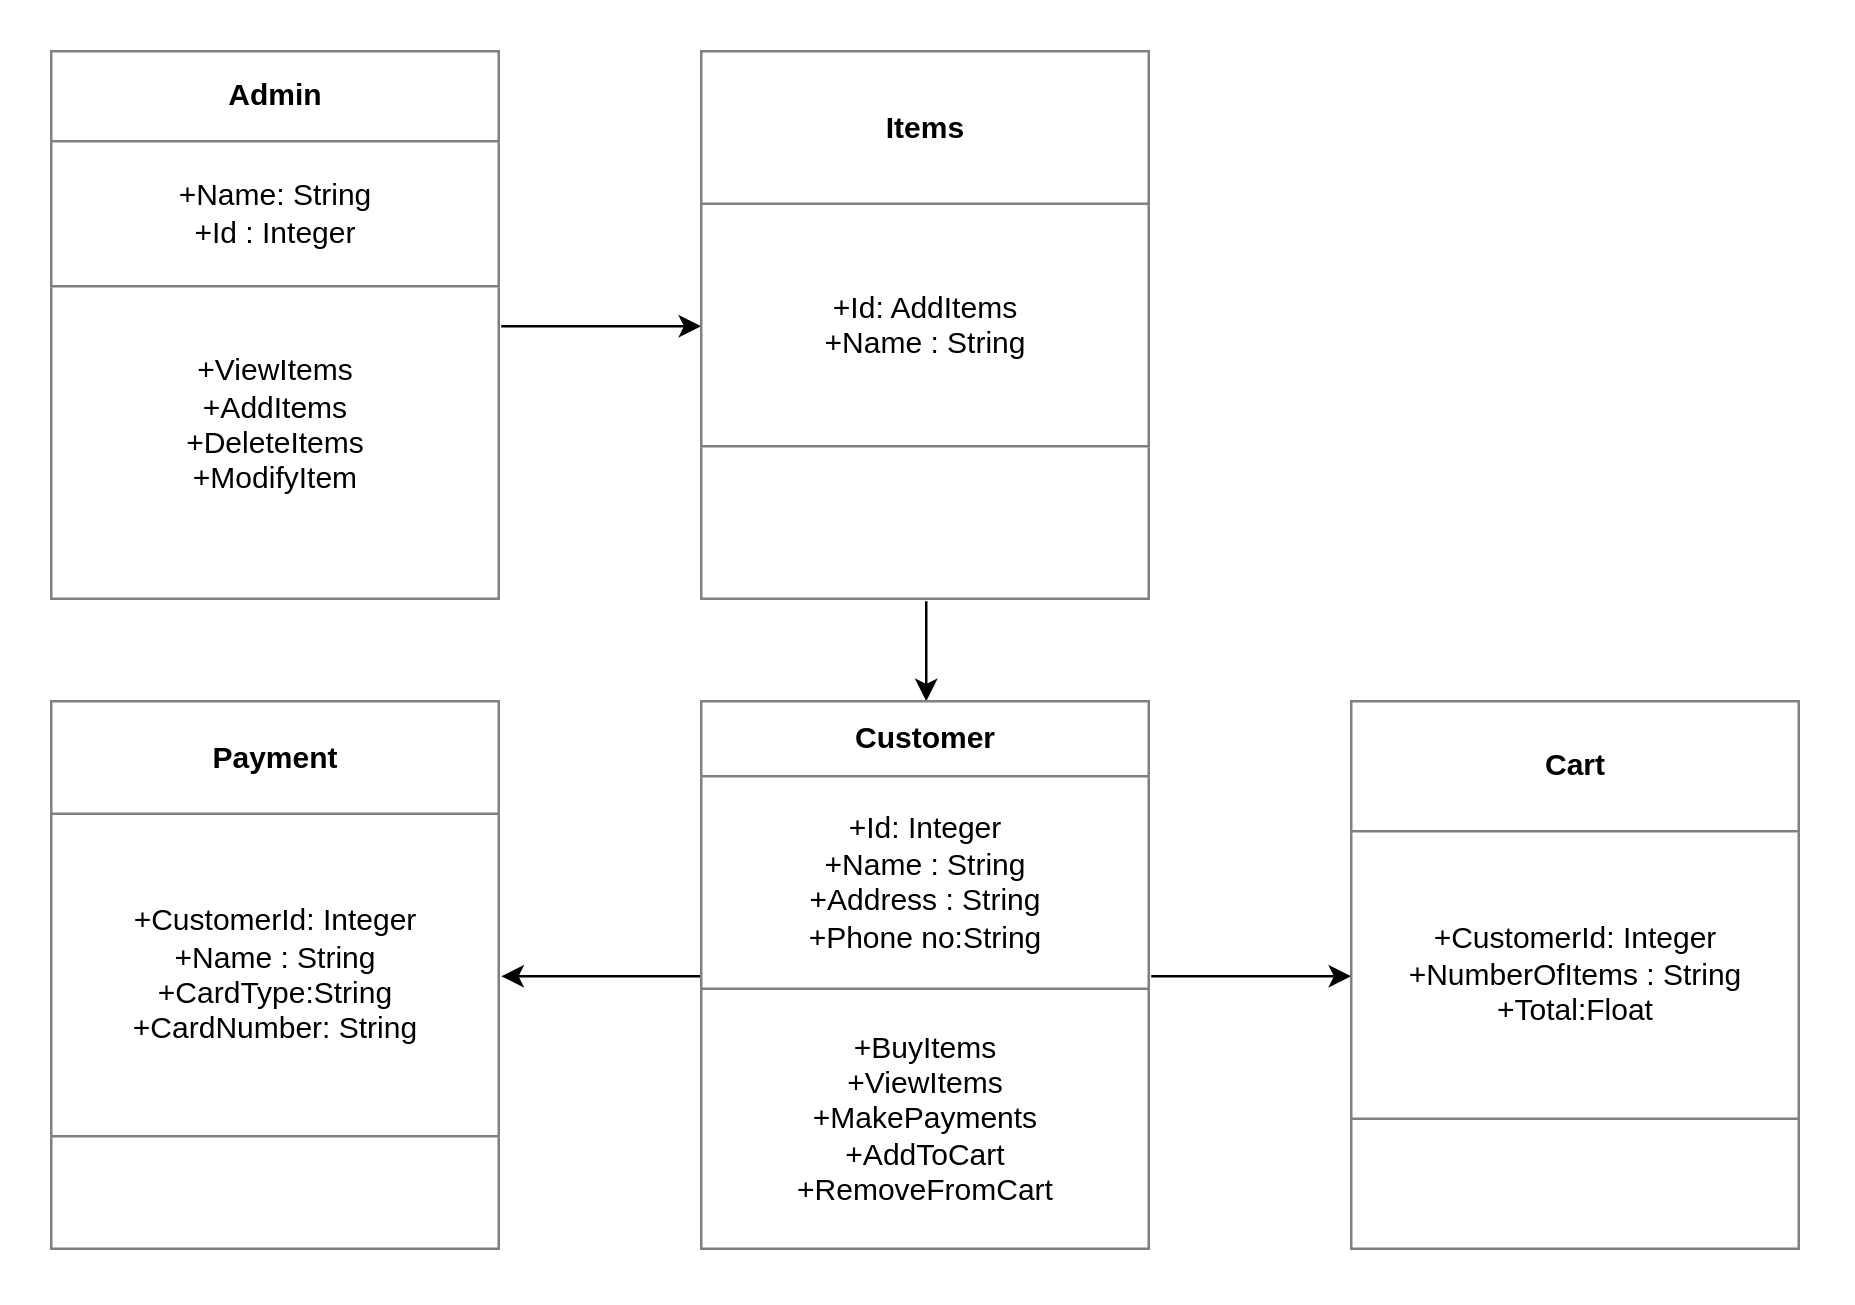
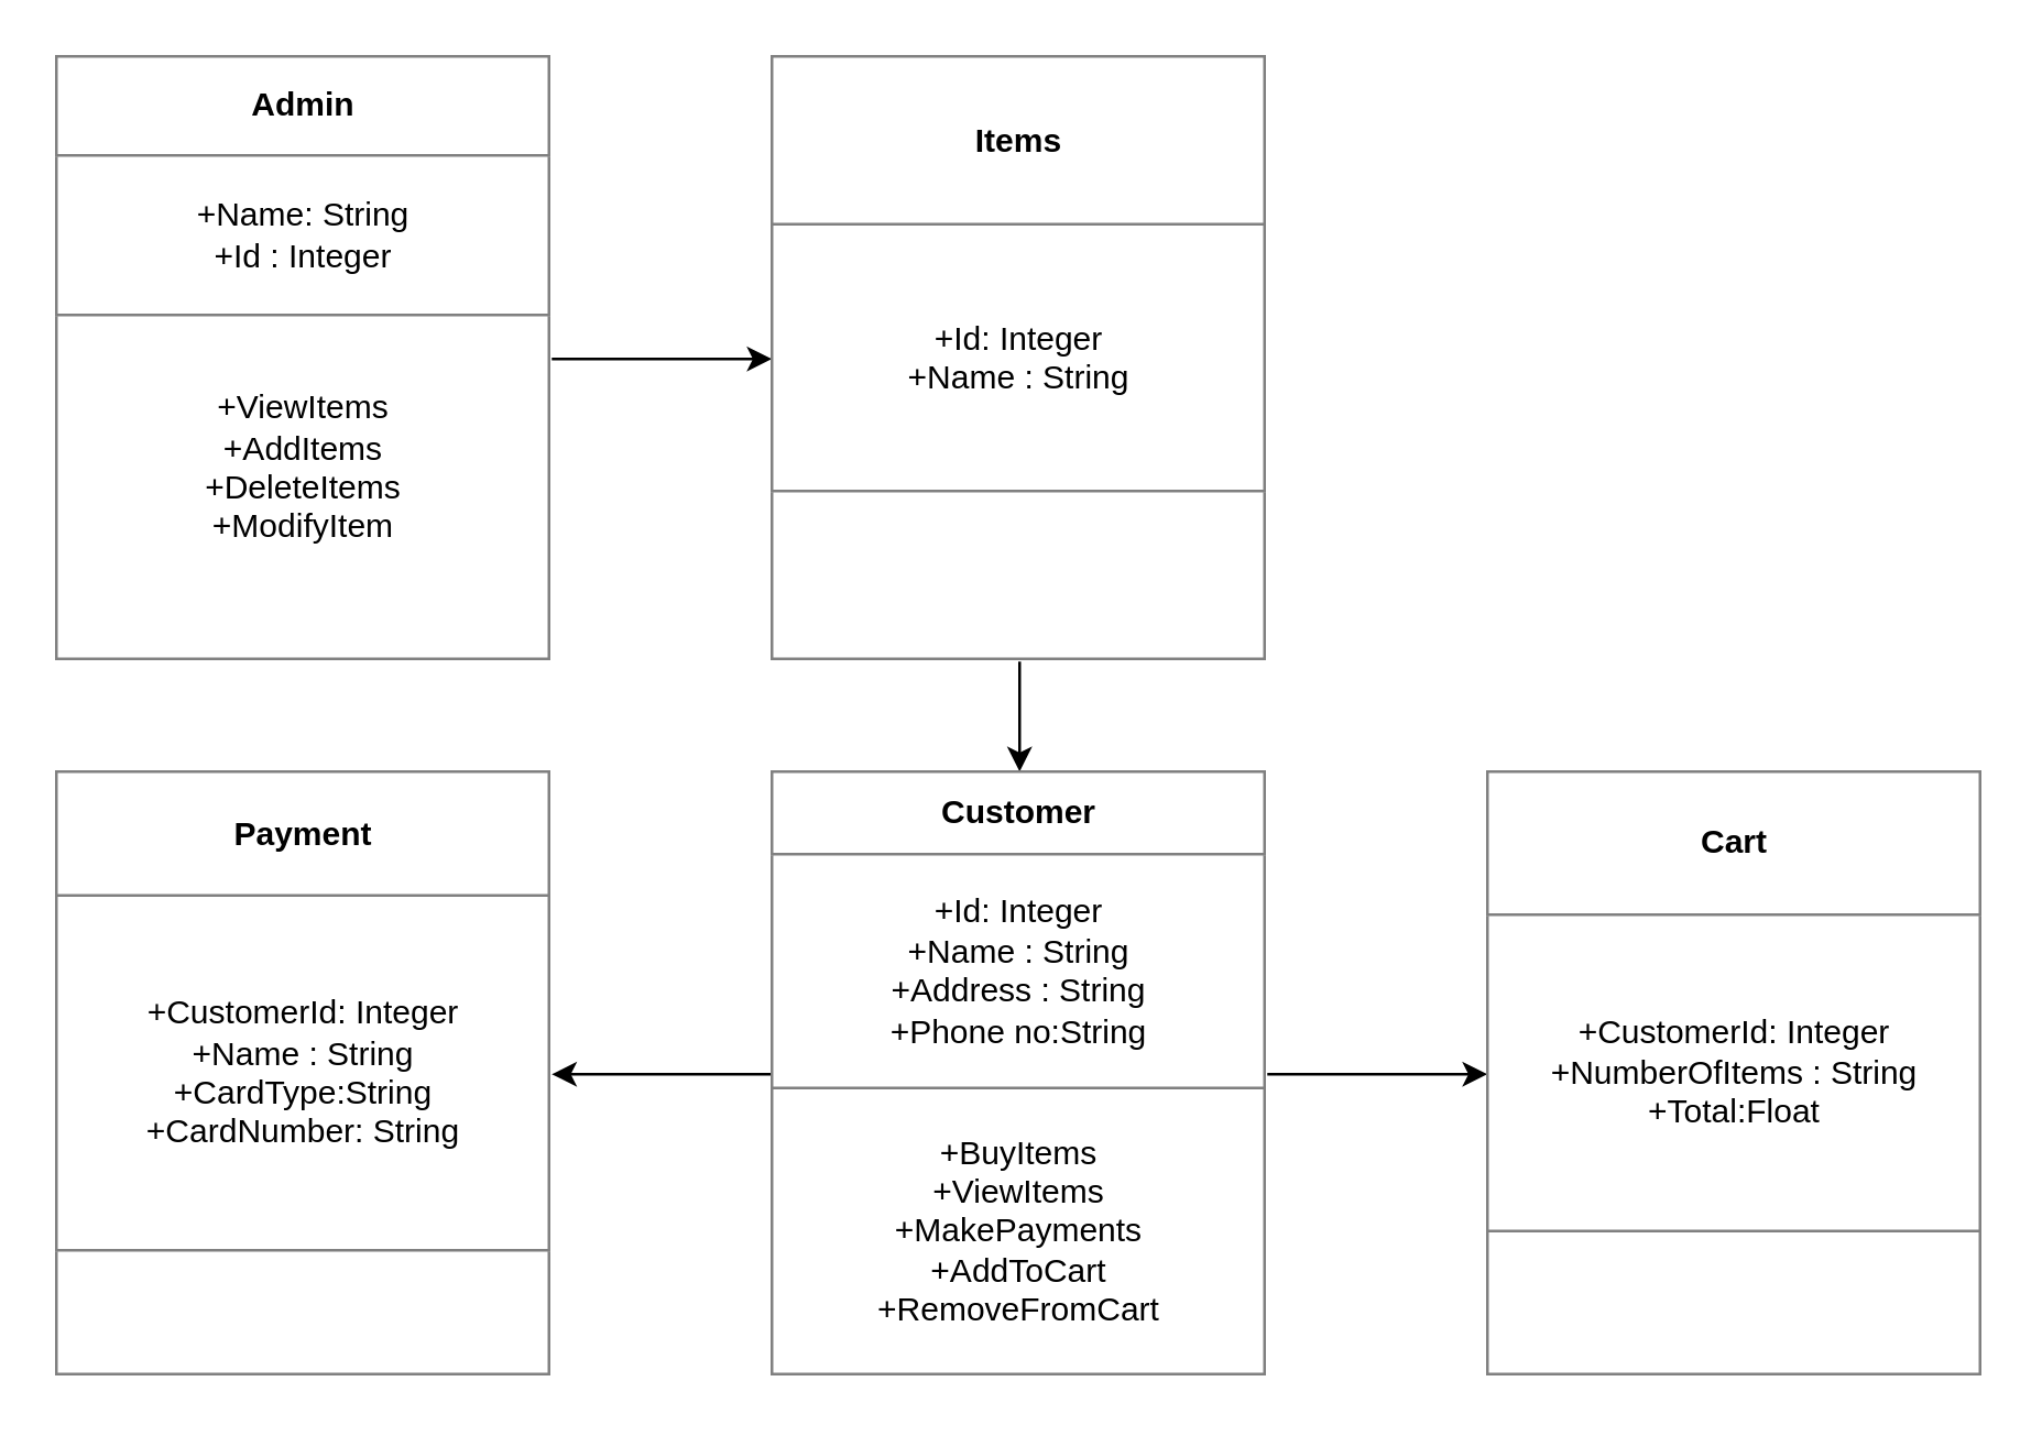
- <mxCell id="5" value="&lt;table border=&quot;1&quot; width=&quot;100%&quot; height=&quot;100%&quot; cellpadding=&quot;4&quot; style=&quot;width:100%;height:100%;border-collapse:collapse;&quot;&gt;&lt;tbody&gt;&lt;tr&gt;&lt;th align=&quot;center&quot;&gt;Items&lt;/th&gt;&lt;/tr&gt;&lt;tr&gt;&lt;td align=&quot;center&quot;&gt;+Id: AddItems&lt;br&gt;+Name : String&lt;/td&gt;&lt;/tr&gt;&lt;tr&gt;&lt;td align=&quot;center&quot;&gt;&lt;br&gt;&lt;/td&gt;&lt;/tr&gt;&lt;/tbody&gt;&lt;/table&gt;" style="text;html=1;whiteSpace=wrap;strokeColor=none;fillColor=none;overflow=fill;" vertex="1" parent="1"><mxGeometry x="280" y="20" width="180" height="220" as="geometry" /></mxCell>
+ <mxCell id="5" value="&lt;table border=&quot;1&quot; width=&quot;100%&quot; height=&quot;100%&quot; cellpadding=&quot;4&quot; style=&quot;width:100%;height:100%;border-collapse:collapse;&quot;&gt;&lt;tbody&gt;&lt;tr&gt;&lt;th align=&quot;center&quot;&gt;Items&lt;/th&gt;&lt;/tr&gt;&lt;tr&gt;&lt;td align=&quot;center&quot;&gt;+Id: Integer&lt;br&gt;+Name : String&lt;/td&gt;&lt;/tr&gt;&lt;tr&gt;&lt;td align=&quot;center&quot;&gt;&lt;br&gt;&lt;/td&gt;&lt;/tr&gt;&lt;/tbody&gt;&lt;/table&gt;" style="text;html=1;whiteSpace=wrap;strokeColor=none;fillColor=none;overflow=fill;" vertex="1" parent="1"><mxGeometry x="280" y="20" width="180" height="220" as="geometry" /></mxCell>
